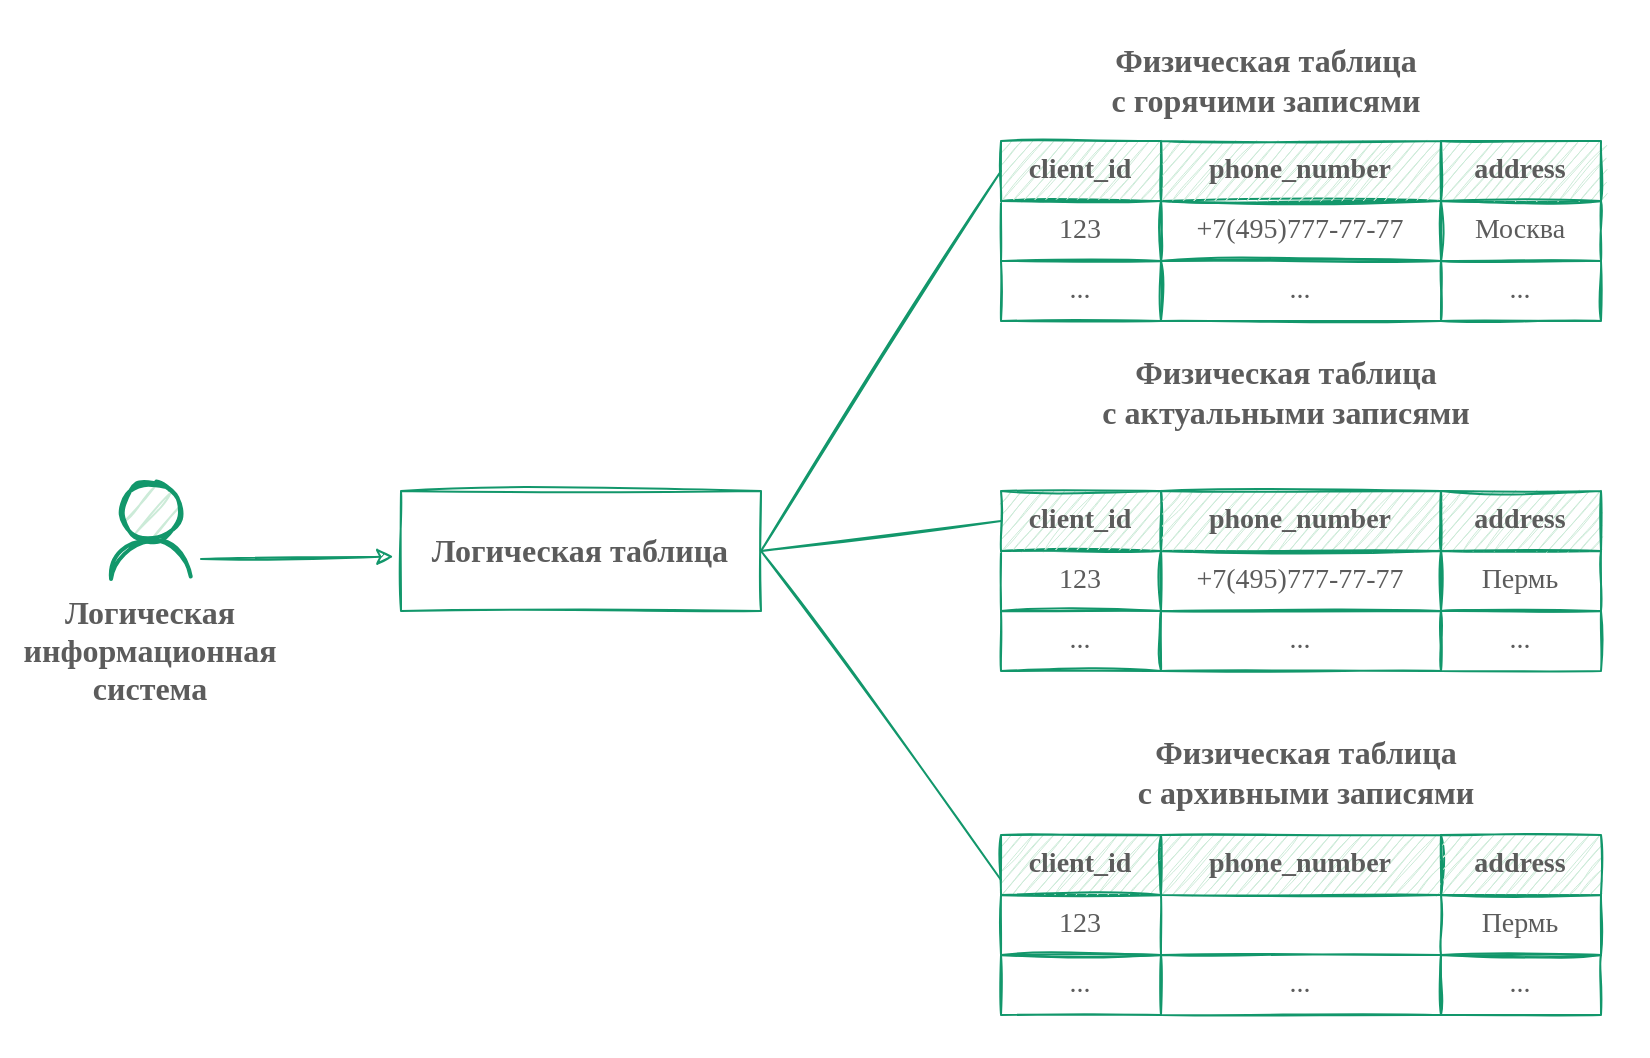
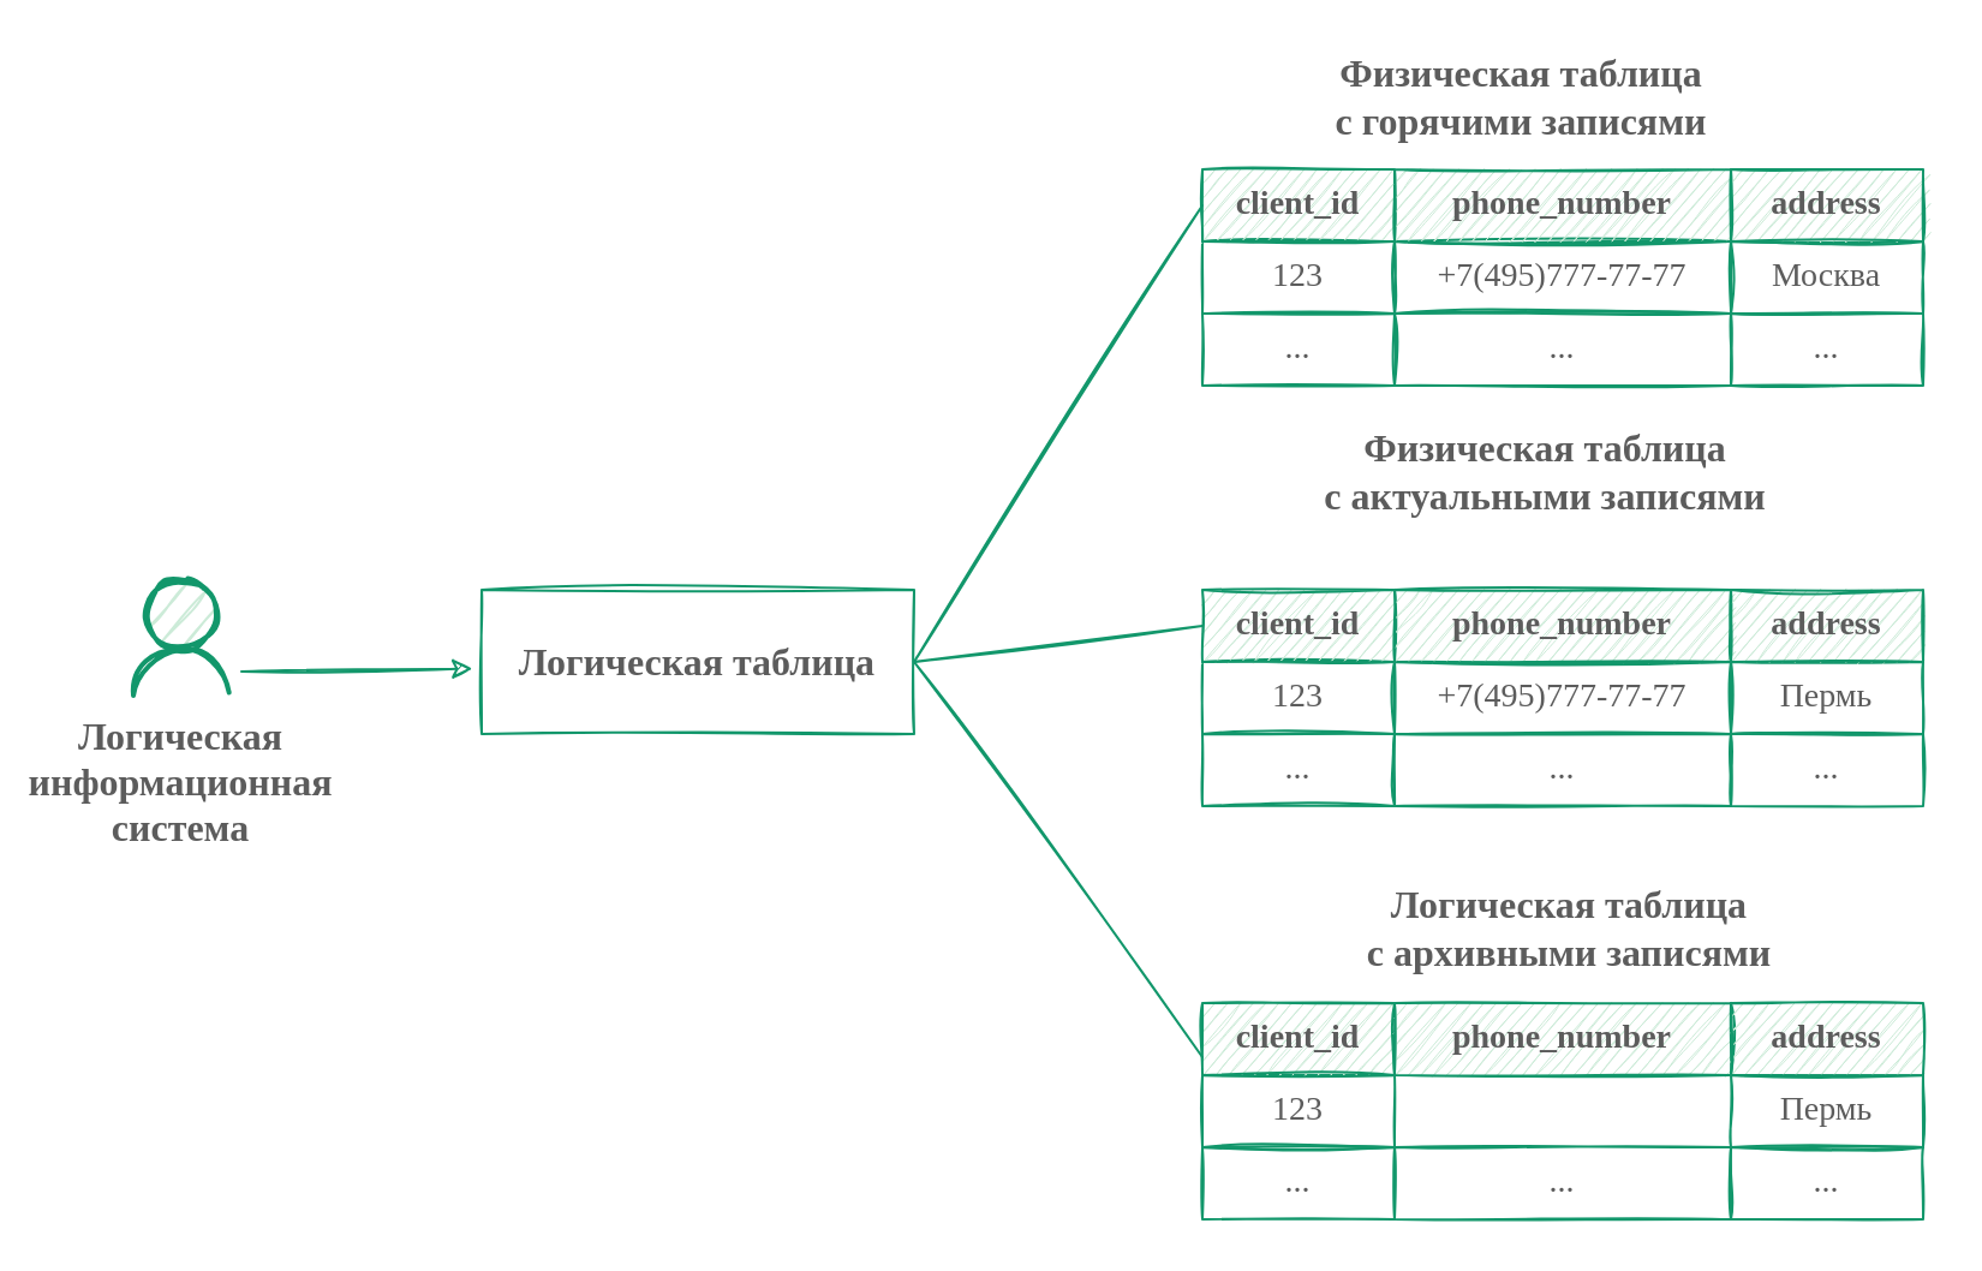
- <mxCell id="6" value="&lt;b style=&quot;color: rgb(92 , 92 , 92) ; font-family: &amp;#34;comic sans ms&amp;#34; ; font-size: 16px&quot;&gt;Физическая таблица&lt;br&gt;с архивными записями&lt;/b&gt;" style="text;html=1;strokeColor=none;fillColor=none;align=center;verticalAlign=middle;whiteSpace=wrap;rounded=0;" parent="1" vertex="1"><mxGeometry x="503" y="366" width="300" height="40" as="geometry" /></mxCell>
+ <mxCell id="6" value="&lt;b style=&quot;color: rgb(92 , 92 , 92) ; font-family: &amp;#34;comic sans ms&amp;#34; ; font-size: 16px&quot;&gt;Логическая таблица&lt;br&gt;с архивными записями&lt;/b&gt;" style="text;html=1;strokeColor=none;fillColor=none;align=center;verticalAlign=middle;whiteSpace=wrap;rounded=0;" parent="1" vertex="1"><mxGeometry x="503" y="366" width="300" height="40" as="geometry" /></mxCell>
